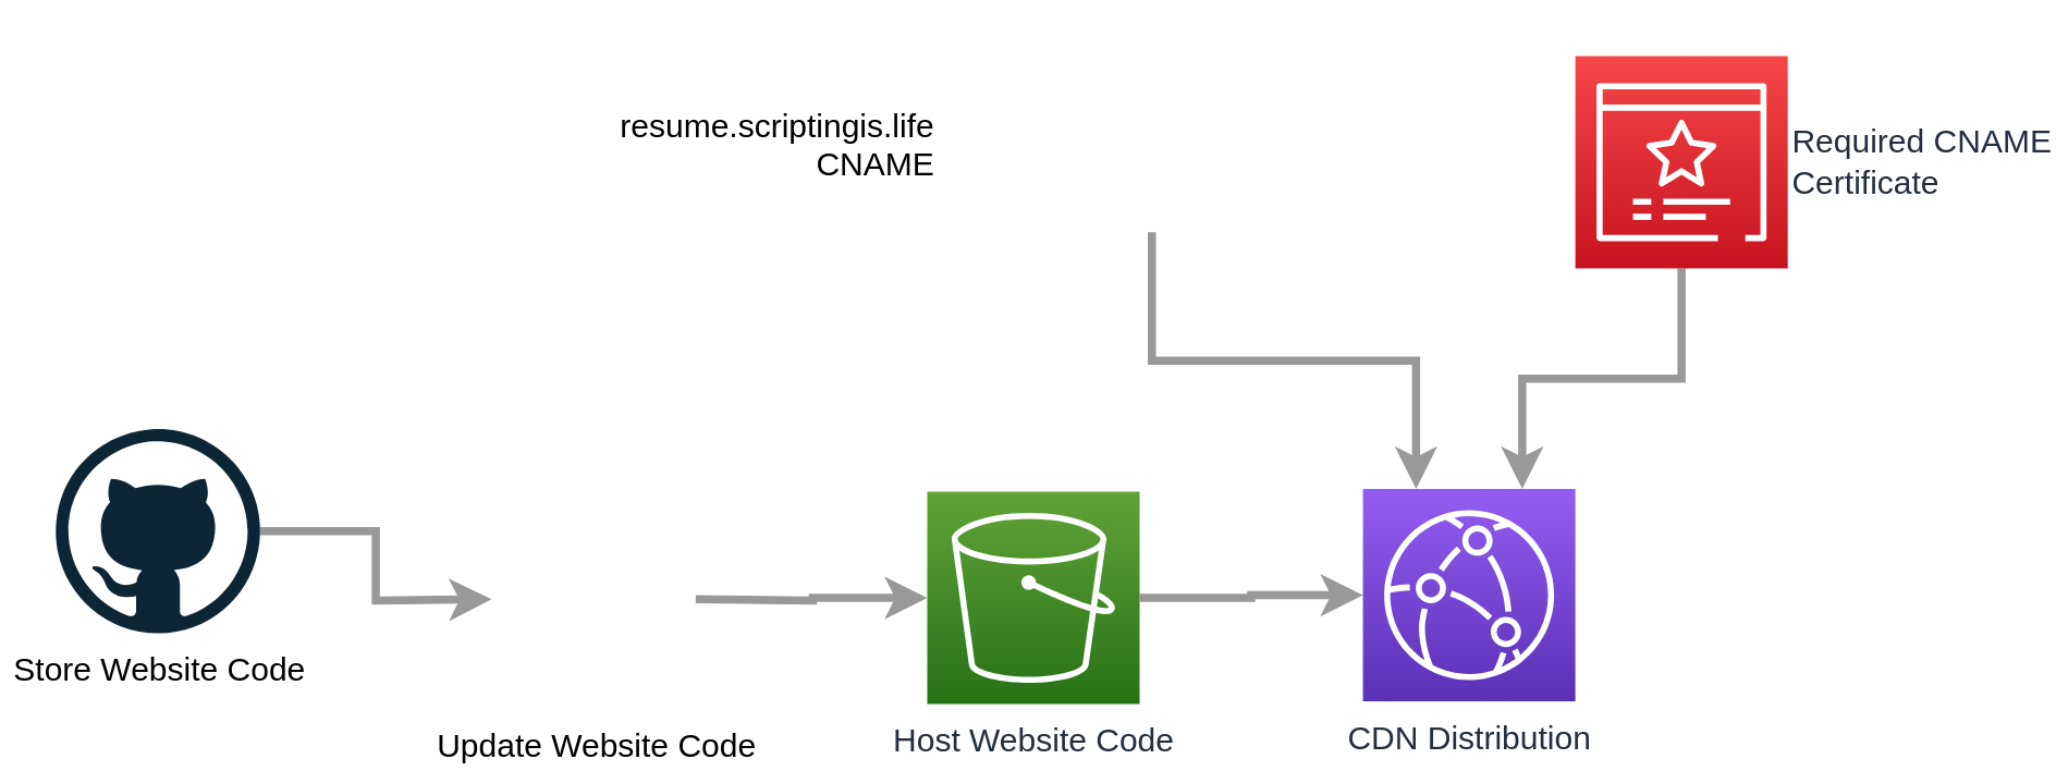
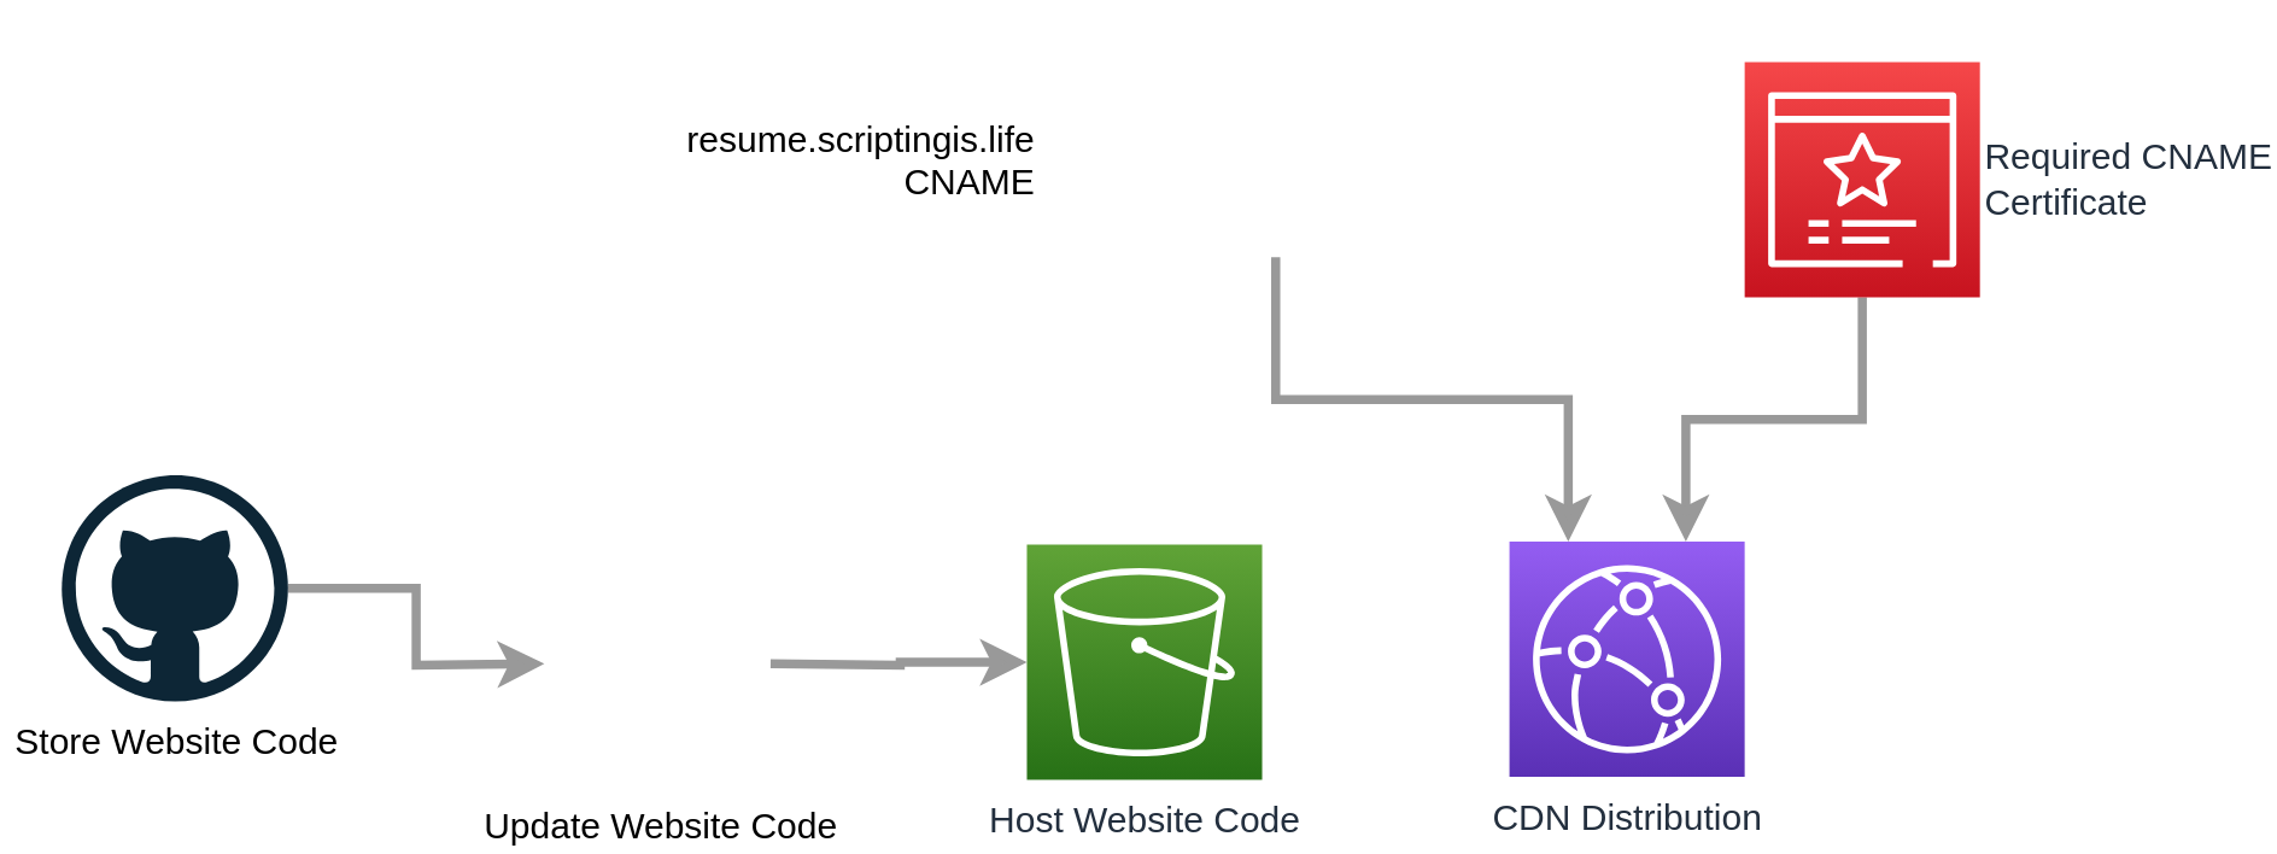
- <mxCell id="2" style="edgeStyle=orthogonalEdgeStyle;rounded=0;orthogonalLoop=1;jettySize=auto;html=1;entryX=0;entryY=0.5;entryDx=0;entryDy=0;entryPerimeter=0;strokeColor=#999999;strokeWidth=3;" edge="1" parent="1" source="3" target="4"><mxGeometry relative="1" as="geometry" /></mxCell>
